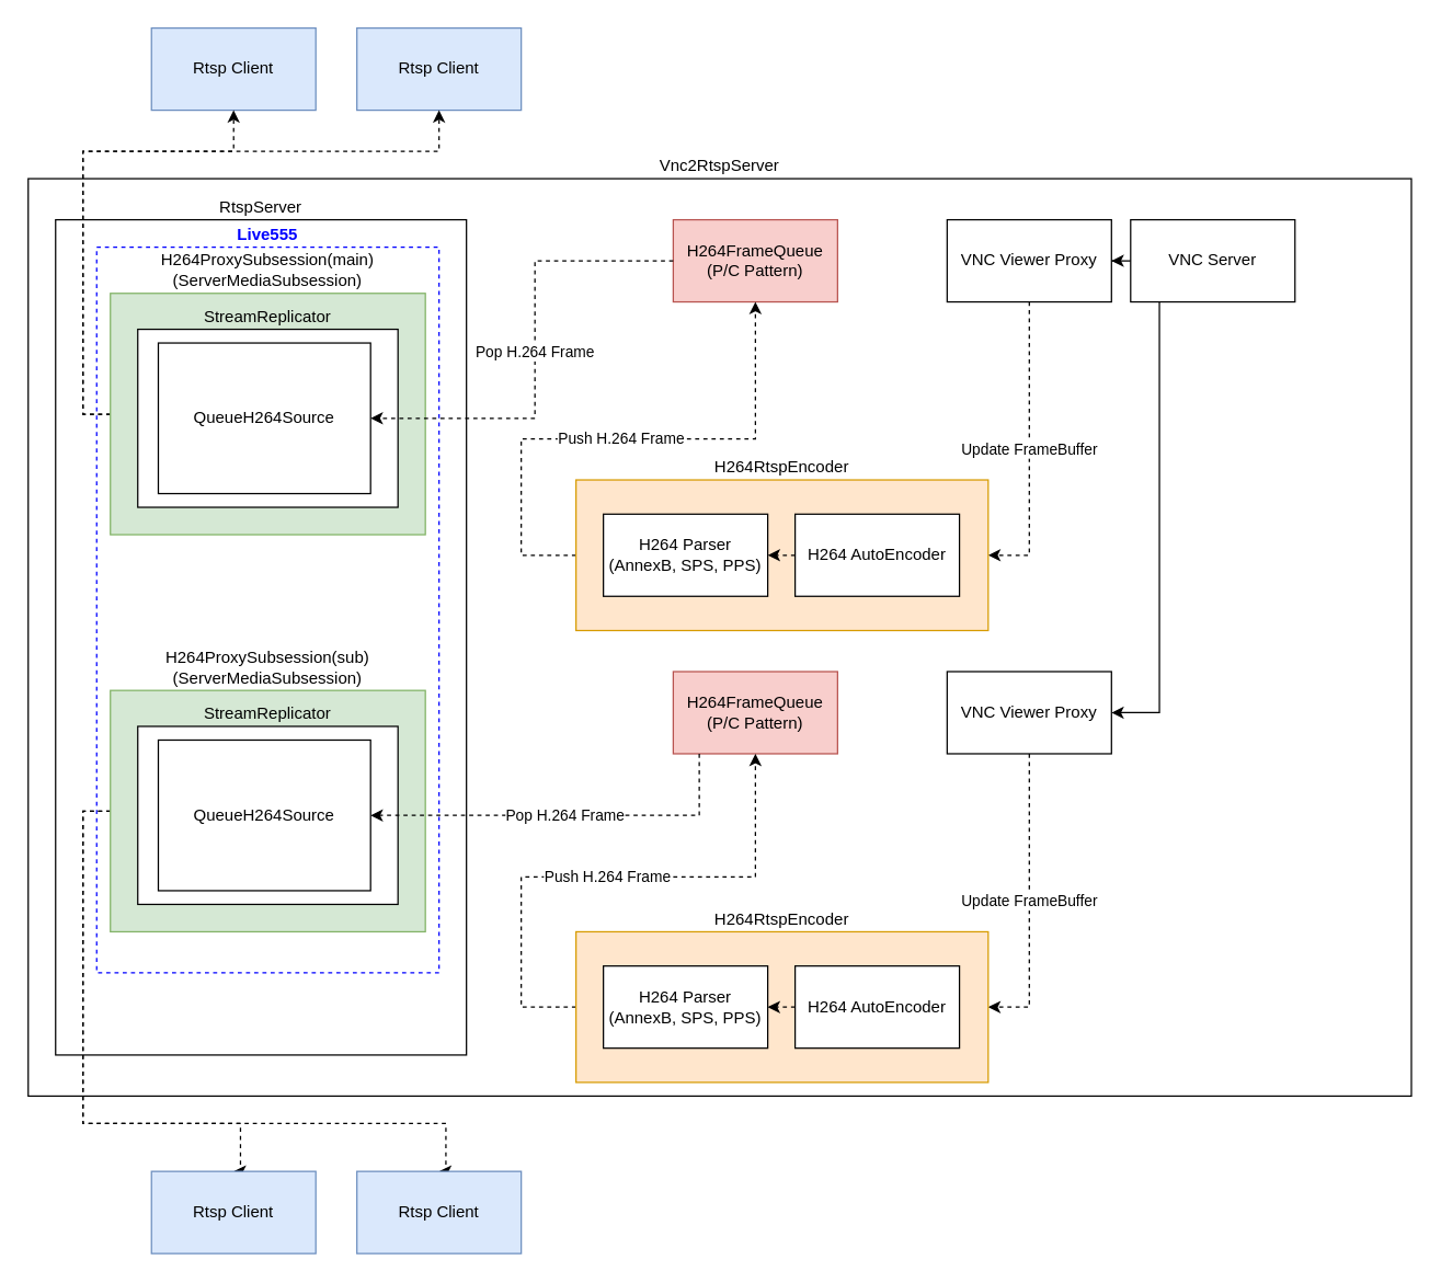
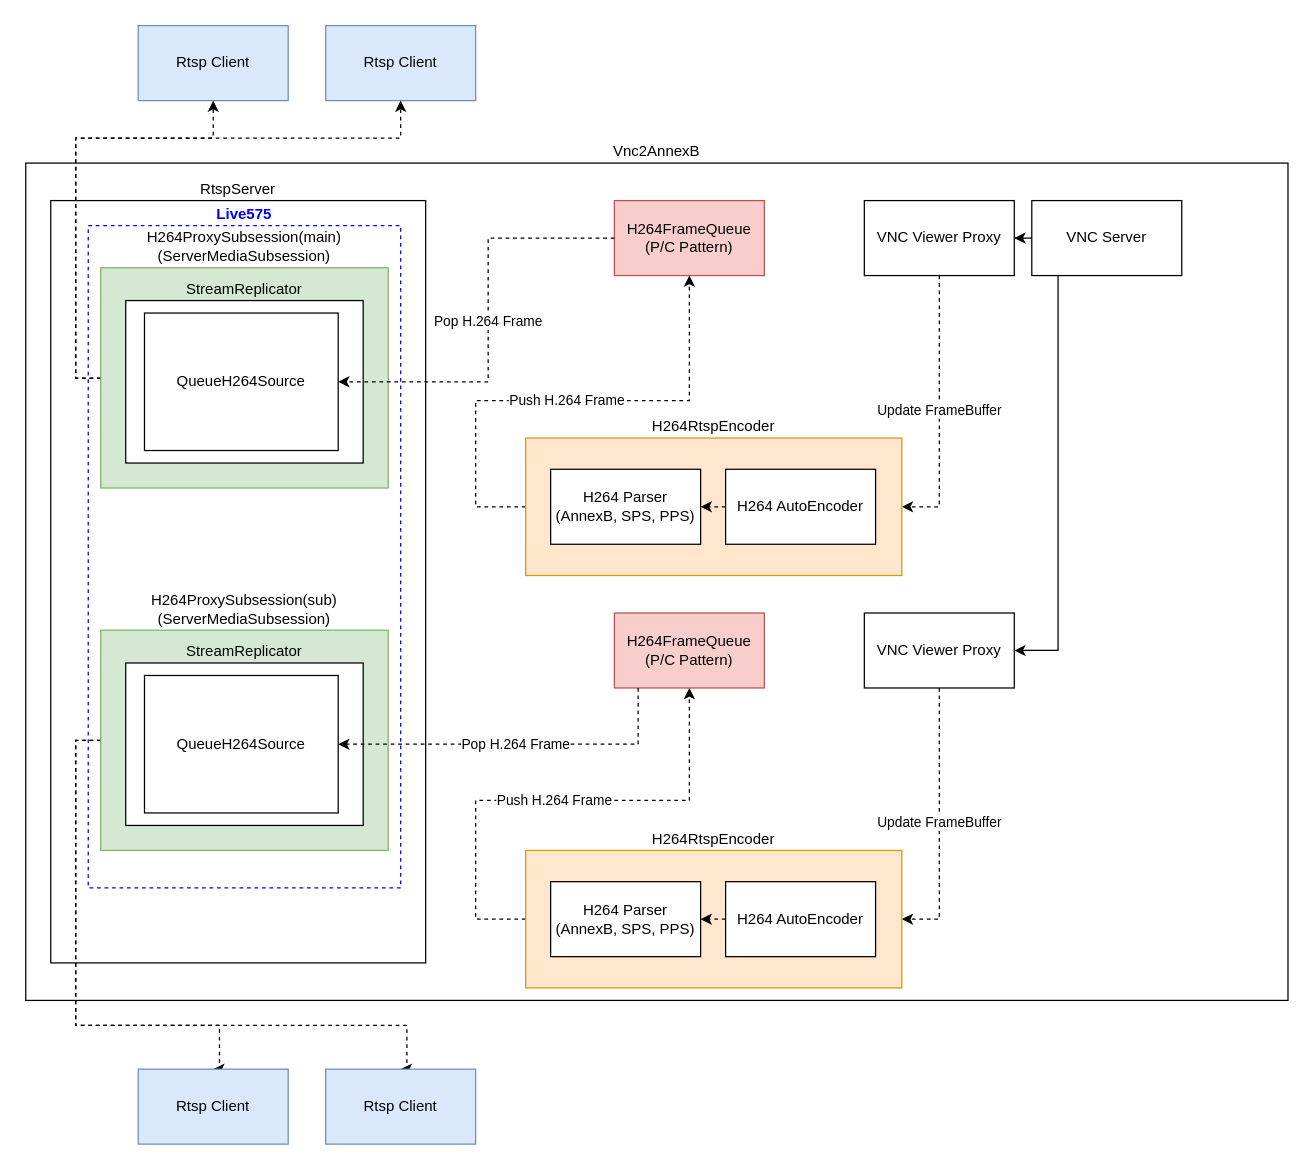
- <mxCell id="2" value="Vnc2RtspServer" style="rounded=0;whiteSpace=wrap;html=1;labelPosition=center;verticalLabelPosition=top;align=center;verticalAlign=bottom;" vertex="1" parent="1"><mxGeometry y="130" width="1010" height="670" as="geometry" x="20" /></mxCell>
+ <mxCell id="2" value="Vnc2AnnexB" style="rounded=0;whiteSpace=wrap;html=1;labelPosition=center;verticalLabelPosition=top;align=center;verticalAlign=bottom;" vertex="1" parent="1"><mxGeometry y="130" width="1010" height="670" as="geometry" x="20" /></mxCell>
- <mxCell id="39" value="&lt;b&gt;&lt;font style=&quot;color: rgb(0, 0, 255);&quot;&gt;Live555&lt;/font&gt;&lt;/b&gt;" style="rounded=0;whiteSpace=wrap;html=1;fillColor=none;dashed=1;strokeColor=#0000FF;labelPosition=center;verticalLabelPosition=top;align=center;verticalAlign=bottom;" vertex="1" parent="1"><mxGeometry x="70" y="180" width="250" height="530" as="geometry" /></mxCell>
+ <mxCell id="39" value="&lt;b&gt;&lt;font style=&quot;color: rgb(0, 0, 255);&quot;&gt;Live575&lt;/font&gt;&lt;/b&gt;" style="rounded=0;whiteSpace=wrap;html=1;fillColor=none;dashed=1;strokeColor=#0000FF;labelPosition=center;verticalLabelPosition=top;align=center;verticalAlign=bottom;" vertex="1" parent="1"><mxGeometry x="70" y="180" width="250" height="530" as="geometry" /></mxCell>
